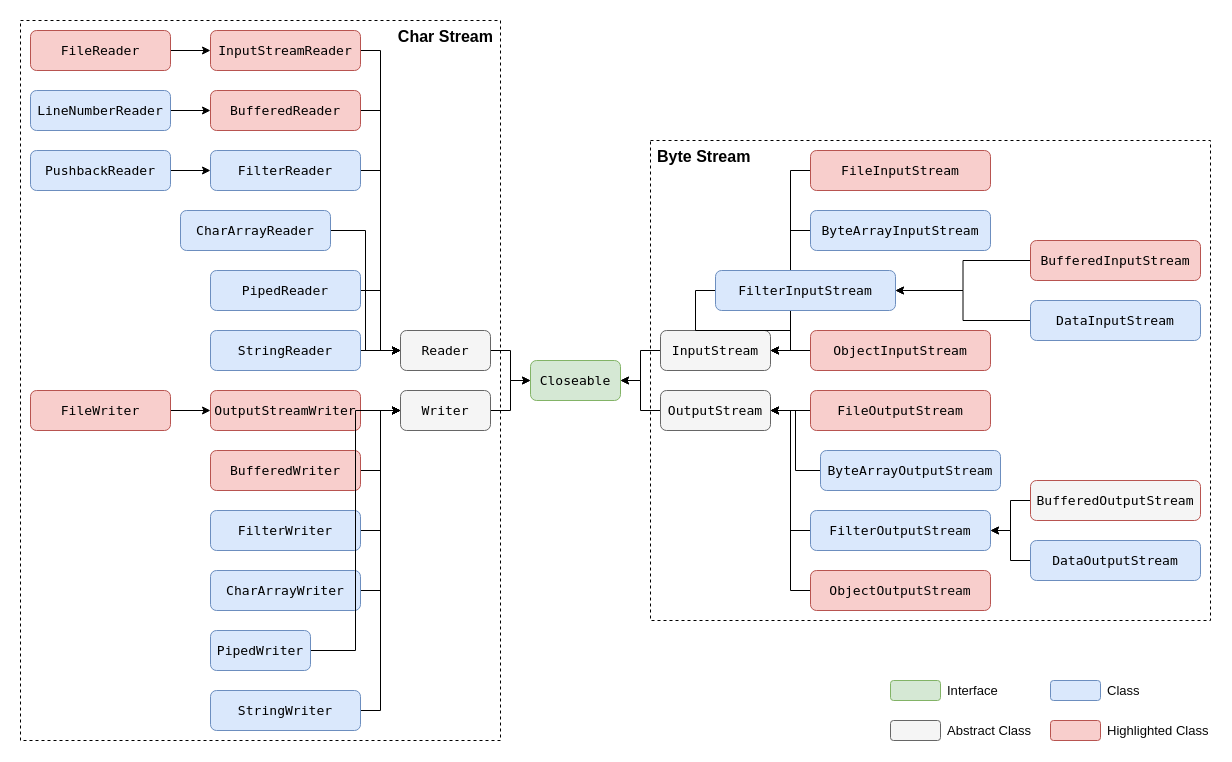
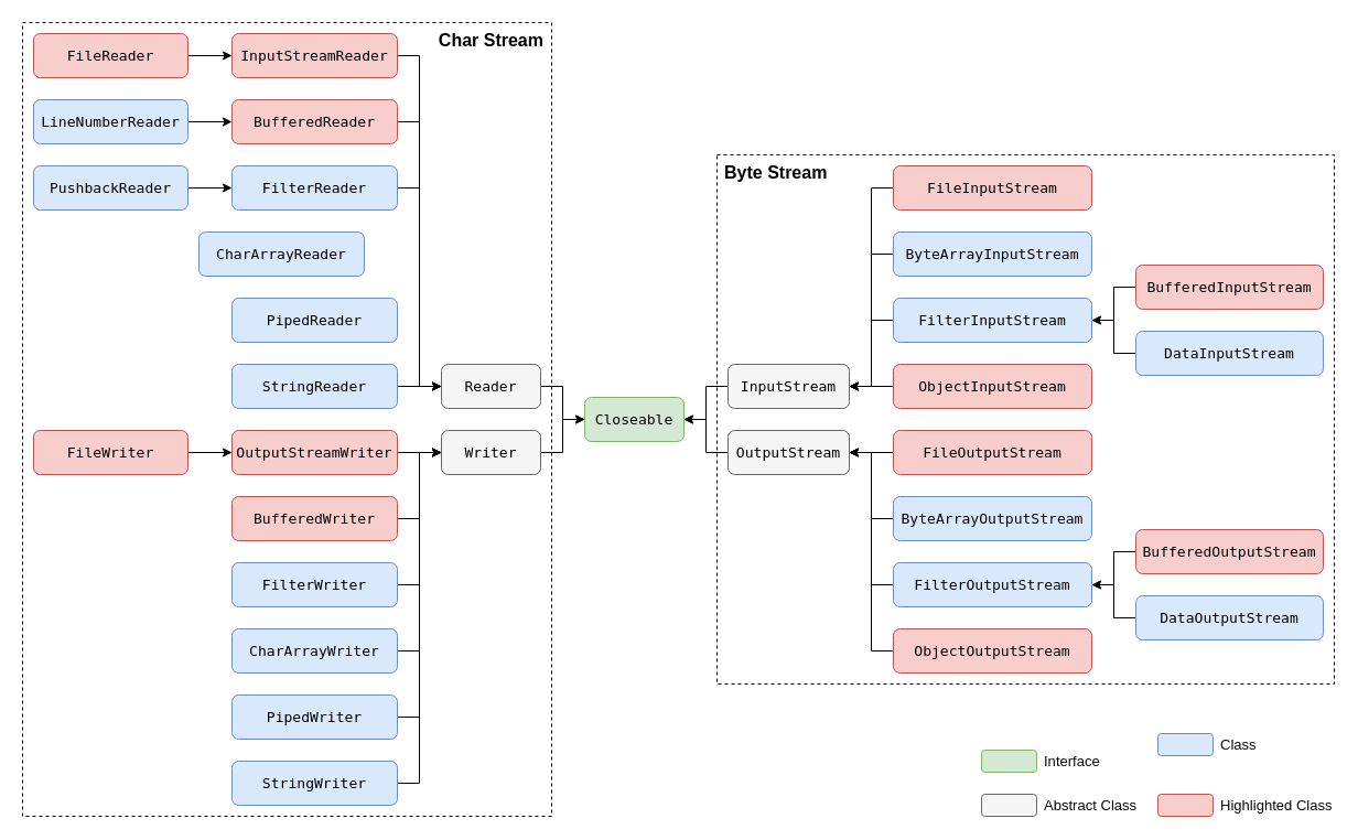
- <mxCell id="63" style="edgeStyle=orthogonalEdgeStyle;rounded=0;orthogonalLoop=1;jettySize=auto;html=1;exitX=1;exitY=0.5;exitDx=0;exitDy=0;entryX=0;entryY=0.5;entryDx=0;entryDy=0;" parent="1" source="64" target="12" edge="1"><mxGeometry relative="1" as="geometry" /></mxCell>
- <mxCell id="65" style="edgeStyle=orthogonalEdgeStyle;rounded=0;orthogonalLoop=1;jettySize=auto;html=1;exitX=1;exitY=0.5;exitDx=0;exitDy=0;entryX=0;entryY=0.5;entryDx=0;entryDy=0;" parent="1" source="66" target="12" edge="1"><mxGeometry relative="1" as="geometry" /></mxCell>
- <mxCell id="18" value="&lt;div style=&quot;color: rgb(8, 8, 8);&quot;&gt;&lt;pre style=&quot;font-family:'JetBrains Mono',monospace;font-size:9.8pt;&quot;&gt;&lt;span style=&quot;color: rgb(0, 0, 0);&quot;&gt;FilterInputStream&lt;/span&gt;&lt;/pre&gt;&lt;/div&gt;" style="rounded=1;whiteSpace=wrap;html=1;fontFamily=Verdana;fillColor=#dae8fc;strokeColor=#6c8ebf;labelBackgroundColor=none;" parent="1" vertex="1"><mxGeometry x="715" y="270" width="180" height="40" as="geometry" /></mxCell>
+ <mxCell id="18" value="&lt;div style=&quot;color: rgb(8, 8, 8);&quot;&gt;&lt;pre style=&quot;font-family:'JetBrains Mono',monospace;font-size:9.8pt;&quot;&gt;&lt;span style=&quot;color: rgb(0, 0, 0);&quot;&gt;FilterInputStream&lt;/span&gt;&lt;/pre&gt;&lt;/div&gt;" style="rounded=1;whiteSpace=wrap;html=1;fontFamily=Verdana;fillColor=#dae8fc;strokeColor=#6c8ebf;labelBackgroundColor=none;" parent="1" vertex="1"><mxGeometry x="810" y="270" width="180" height="40" as="geometry" /></mxCell>
- <mxCell id="24" value="&lt;div style=&quot;color: rgb(8, 8, 8);&quot;&gt;&lt;pre style=&quot;font-family:'JetBrains Mono',monospace;font-size:9.8pt;&quot;&gt;&lt;span style=&quot;color: rgb(0, 0, 0);&quot;&gt;ByteArrayOut&lt;/span&gt;putStream&lt;/pre&gt;&lt;/div&gt;" style="rounded=1;whiteSpace=wrap;html=1;fontFamily=Verdana;fillColor=#dae8fc;strokeColor=#6c8ebf;labelBackgroundColor=none;" parent="1" vertex="1"><mxGeometry x="820" y="450" width="180" height="40" as="geometry" /></mxCell>
+ <mxCell id="24" value="&lt;div style=&quot;color: rgb(8, 8, 8);&quot;&gt;&lt;pre style=&quot;font-family:'JetBrains Mono',monospace;font-size:9.8pt;&quot;&gt;&lt;span style=&quot;color: rgb(0, 0, 0);&quot;&gt;ByteArrayOut&lt;/span&gt;putStream&lt;/pre&gt;&lt;/div&gt;" style="rounded=1;whiteSpace=wrap;html=1;fontFamily=Verdana;fillColor=#dae8fc;strokeColor=#6c8ebf;labelBackgroundColor=none;" parent="1" vertex="1"><mxGeometry x="810" y="450" width="180" height="40" as="geometry" /></mxCell>
- <mxCell id="36" value="&lt;div style=&quot;color: rgb(8, 8, 8);&quot;&gt;&lt;pre style=&quot;font-family:'JetBrains Mono',monospace;font-size:9.8pt;&quot;&gt;&lt;span style=&quot;color: rgb(0, 0, 0);&quot;&gt;BufferedOutputStream&lt;/span&gt;&lt;/pre&gt;&lt;/div&gt;" style="rounded=1;whiteSpace=wrap;html=1;fontFamily=Verdana;fillColor=#f5f5f5;strokeColor=#b85450;labelBackgroundColor=none;" parent="1" vertex="1"><mxGeometry x="1030" y="480" width="170" height="40" as="geometry" /></mxCell>
+ <mxCell id="36" value="&lt;div style=&quot;color: rgb(8, 8, 8);&quot;&gt;&lt;pre style=&quot;font-family:'JetBrains Mono',monospace;font-size:9.8pt;&quot;&gt;&lt;span style=&quot;color: rgb(0, 0, 0);&quot;&gt;BufferedOutputStream&lt;/span&gt;&lt;/pre&gt;&lt;/div&gt;" style="rounded=1;whiteSpace=wrap;html=1;fontFamily=Verdana;fillColor=#f8cecc;strokeColor=#b85450;labelBackgroundColor=none;" parent="1" vertex="1"><mxGeometry x="1030" y="480" width="170" height="40" as="geometry" /></mxCell>
- <mxCell id="56" value="&lt;div style=&quot;color: rgb(8, 8, 8);&quot;&gt;&lt;pre style=&quot;font-family:'JetBrains Mono',monospace;font-size:9.8pt;&quot;&gt;&lt;div style=&quot;&quot;&gt;&lt;pre style=&quot;font-family:'JetBrains Mono',monospace;font-size:9.8pt;&quot;&gt;&lt;div style=&quot;&quot;&gt;&lt;pre style=&quot;font-family:'JetBrains Mono',monospace;font-size:9.8pt;&quot;&gt;&lt;span style=&quot;color: rgb(0, 0, 0);&quot;&gt;PipedWriter&lt;/span&gt;&lt;/pre&gt;&lt;/div&gt;&lt;/pre&gt;&lt;/div&gt;&lt;/pre&gt;&lt;/div&gt;" style="rounded=1;whiteSpace=wrap;html=1;fontFamily=Verdana;fillColor=#dae8fc;strokeColor=#6c8ebf;labelBackgroundColor=none;" parent="1" vertex="1"><mxGeometry x="210" y="630" width="100" height="40" as="geometry" /></mxCell>
+ <mxCell id="56" value="&lt;div style=&quot;color: rgb(8, 8, 8);&quot;&gt;&lt;pre style=&quot;font-family:'JetBrains Mono',monospace;font-size:9.8pt;&quot;&gt;&lt;div style=&quot;&quot;&gt;&lt;pre style=&quot;font-family:'JetBrains Mono',monospace;font-size:9.8pt;&quot;&gt;&lt;div style=&quot;&quot;&gt;&lt;pre style=&quot;font-family:'JetBrains Mono',monospace;font-size:9.8pt;&quot;&gt;&lt;span style=&quot;color: rgb(0, 0, 0);&quot;&gt;PipedWriter&lt;/span&gt;&lt;/pre&gt;&lt;/div&gt;&lt;/pre&gt;&lt;/div&gt;&lt;/pre&gt;&lt;/div&gt;" style="rounded=1;whiteSpace=wrap;html=1;fontFamily=Verdana;fillColor=#dae8fc;strokeColor=#6c8ebf;labelBackgroundColor=none;" parent="1" vertex="1"><mxGeometry x="210" y="630" width="150" height="40" as="geometry" /></mxCell>
- <mxCell id="71" value="&lt;div style=&quot;color: rgb(8, 8, 8);&quot;&gt;&lt;pre style=&quot;font-size: 9.8pt;&quot;&gt;&lt;font face=&quot;Helvetica&quot;&gt;Class&lt;/font&gt;&lt;/pre&gt;&lt;/div&gt;" style="rounded=1;whiteSpace=wrap;html=1;fontFamily=Verdana;fillColor=#dae8fc;strokeColor=#6c8ebf;labelBackgroundColor=none;labelPosition=right;verticalLabelPosition=middle;align=left;verticalAlign=middle;spacingLeft=5;" parent="1" vertex="1"><mxGeometry x="1050" y="680" width="50" height="20" as="geometry" /></mxCell>
+ <mxCell id="71" value="&lt;div style=&quot;color: rgb(8, 8, 8);&quot;&gt;&lt;pre style=&quot;font-size: 9.8pt;&quot;&gt;&lt;font face=&quot;Helvetica&quot;&gt;Class&lt;/font&gt;&lt;/pre&gt;&lt;/div&gt;" style="rounded=1;whiteSpace=wrap;html=1;fontFamily=Verdana;fillColor=#dae8fc;strokeColor=#6c8ebf;labelBackgroundColor=none;labelPosition=right;verticalLabelPosition=middle;align=left;verticalAlign=middle;spacingLeft=5;" parent="1" vertex="1"><mxGeometry x="1050" y="665" width="50" height="20" as="geometry" /></mxCell>
